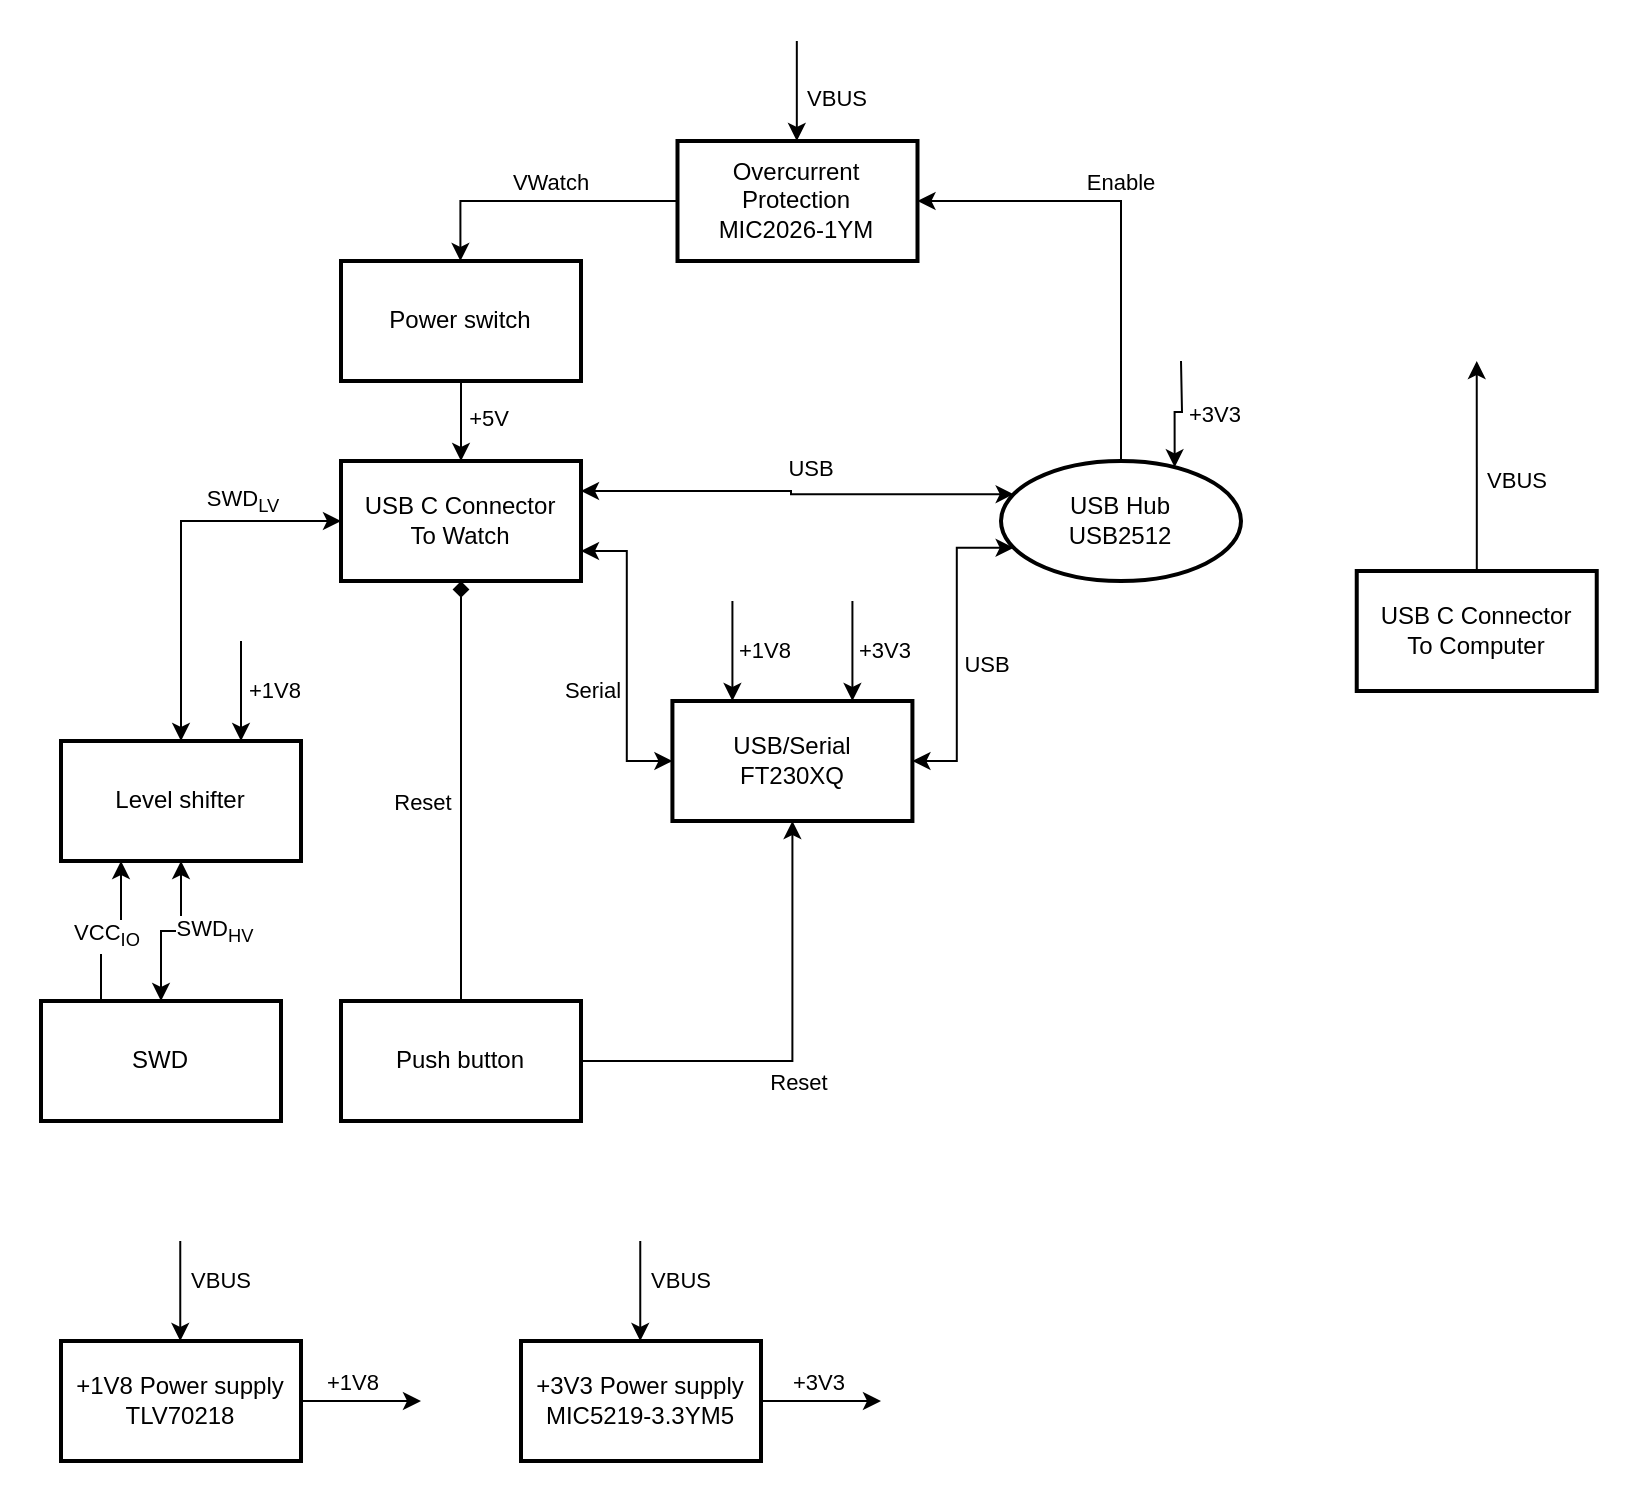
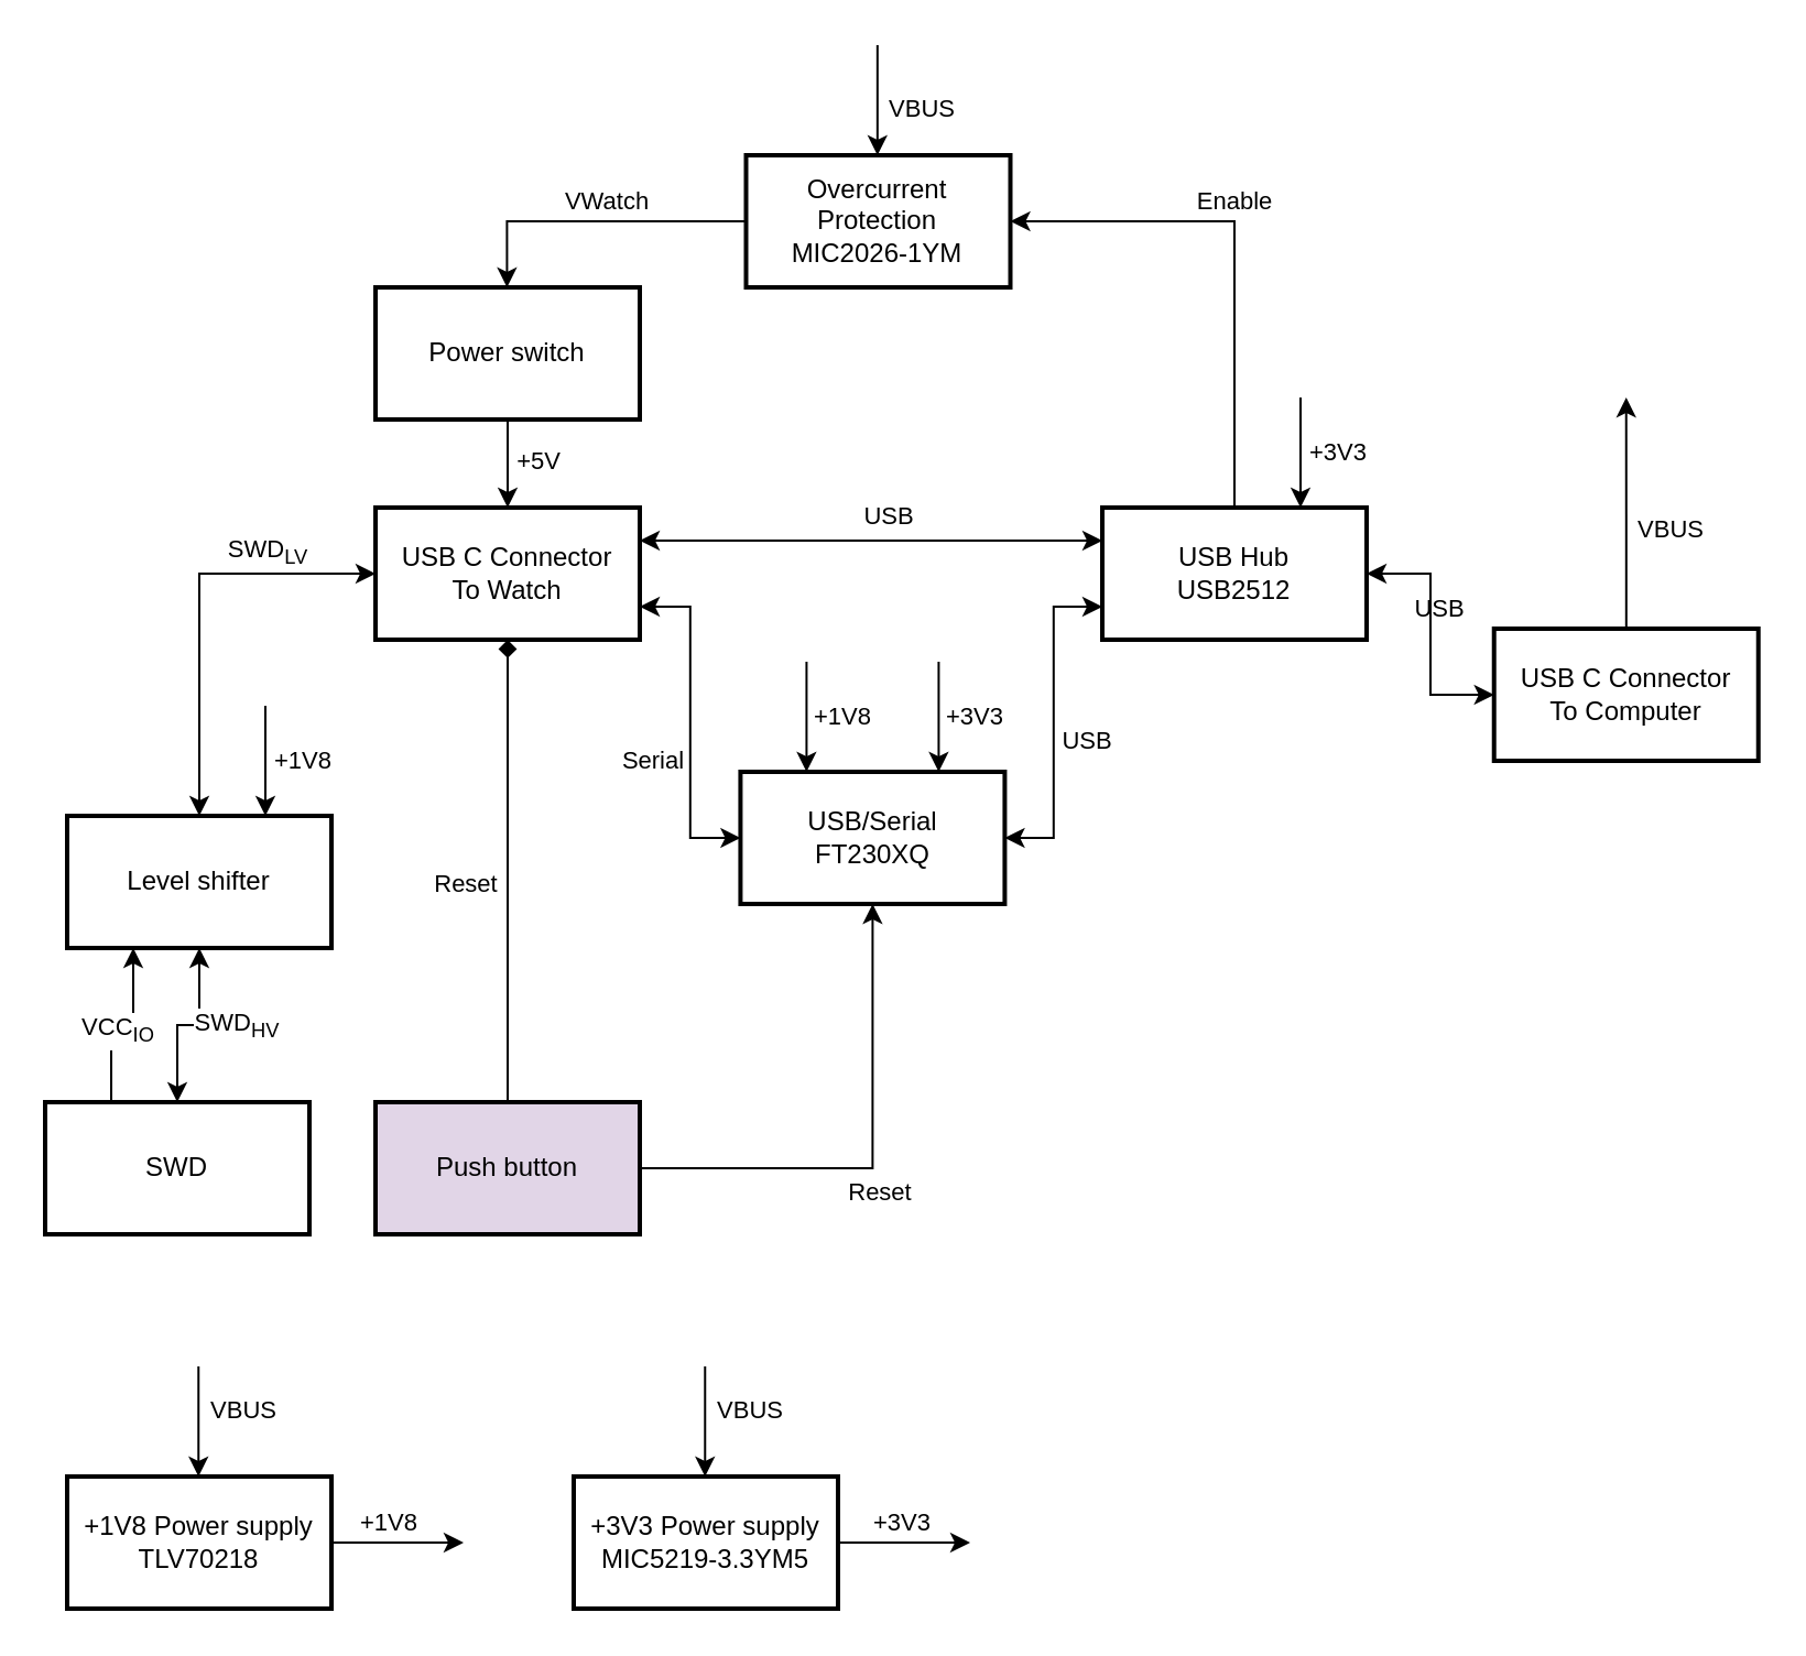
- <mxCell id="16" value="USB Hub&lt;br&gt;USB2512" style="ellipse;whiteSpace=wrap;html=1;strokeWidth=2;" vertex="1" parent="1"><mxGeometry x="500" y="230" width="120" height="60" as="geometry" /></mxCell>
+ <mxCell id="16" value="USB Hub&lt;br&gt;USB2512" style="rounded=0;whiteSpace=wrap;html=1;strokeWidth=2;" vertex="1" parent="1"><mxGeometry x="500" y="230" width="120" height="60" as="geometry" /></mxCell>
+ <mxCell id="3" style="edgeStyle=orthogonalEdgeStyle;rounded=0;orthogonalLoop=1;jettySize=auto;html=1;exitX=0;exitY=0.5;exitDx=0;exitDy=0;entryX=1;entryY=0.5;entryDx=0;entryDy=0;startArrow=classic;startFill=1;" edge="1" parent="1" source="7" target="16"><mxGeometry relative="1" as="geometry" /></mxCell>
+ <mxCell id="4" value="USB" style="edgeLabel;html=1;align=center;verticalAlign=middle;resizable=0;points=[];labelBackgroundColor=none;" vertex="1" connectable="0" parent="3"><mxGeometry x="0.031" relative="1" as="geometry"><mxPoint x="3" y="-10" as="offset" /></mxGeometry></mxCell>
- <mxCell id="46" value="Push button" style="rounded=0;whiteSpace=wrap;html=1;strokeWidth=2;" vertex="1" parent="1"><mxGeometry x="170" y="500" width="120" height="60" as="geometry" /></mxCell>
+ <mxCell id="46" value="Push button" style="rounded=0;whiteSpace=wrap;html=1;strokeWidth=2;fillColor=#e1d5e7;" vertex="1" parent="1"><mxGeometry x="170" y="500" width="120" height="60" as="geometry" /></mxCell>
